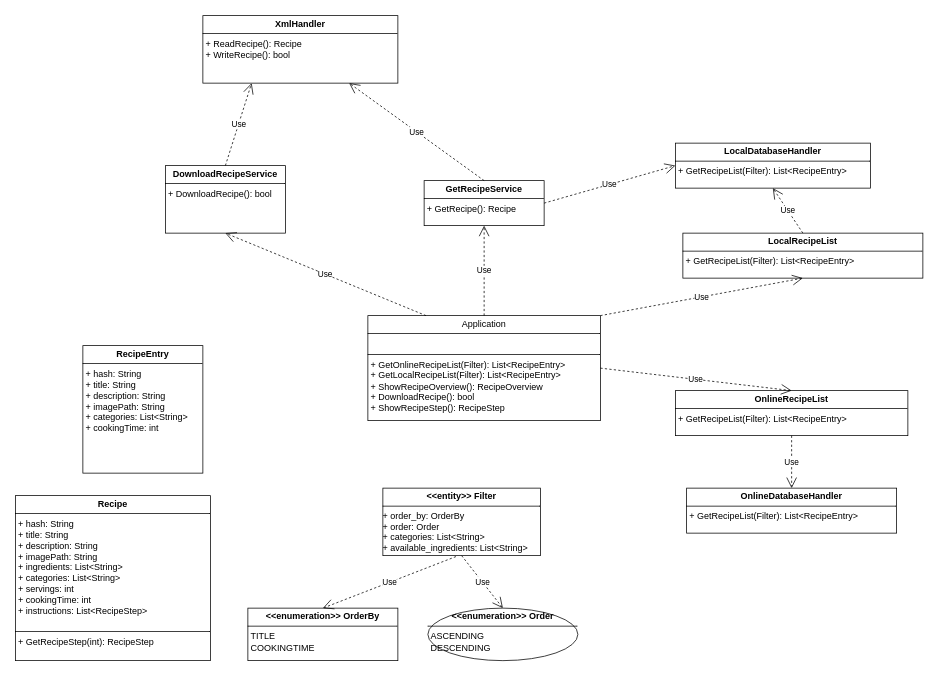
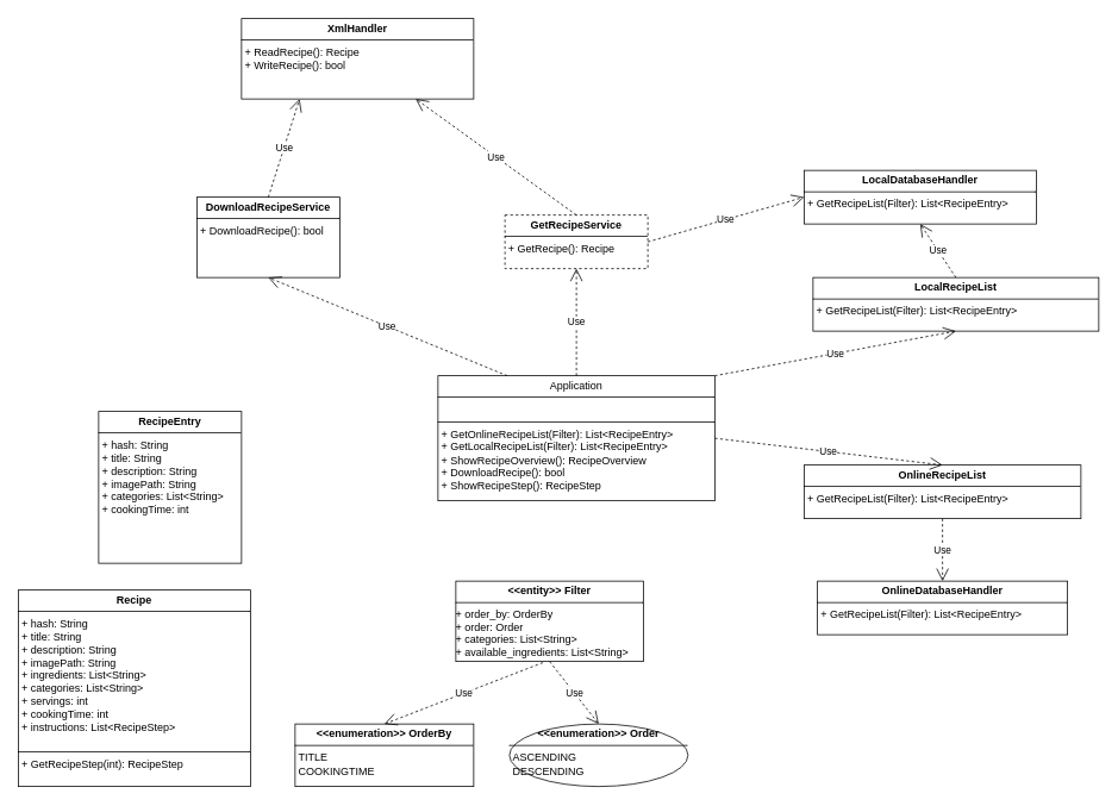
- <mxCell id="13" value="&lt;p style=&quot;margin:0px;margin-top:4px;text-align:center;&quot;&gt;&lt;b&gt;GetRecipeService&lt;/b&gt;&lt;/p&gt;&lt;hr size=&quot;1&quot; style=&quot;border-style:solid;&quot;&gt;&lt;p style=&quot;margin:0px;margin-left:4px;&quot;&gt;+ GetRecipe(): Recipe&lt;/p&gt;" style="verticalAlign=top;align=left;overflow=fill;html=1;whiteSpace=wrap;" vertex="1" parent="1"><mxGeometry x="565" y="240" width="160" height="60" as="geometry" /></mxCell>
+ <mxCell id="13" value="&lt;p style=&quot;margin:0px;margin-top:4px;text-align:center;&quot;&gt;&lt;b&gt;GetRecipeService&lt;/b&gt;&lt;/p&gt;&lt;hr size=&quot;1&quot; style=&quot;border-style:solid;&quot;&gt;&lt;p style=&quot;margin:0px;margin-left:4px;&quot;&gt;+ GetRecipe(): Recipe&lt;/p&gt;" style="verticalAlign=top;align=left;overflow=fill;html=1;whiteSpace=wrap;dashed=1;" vertex="1" parent="1"><mxGeometry x="565" y="240" width="160" height="60" as="geometry" /></mxCell>
